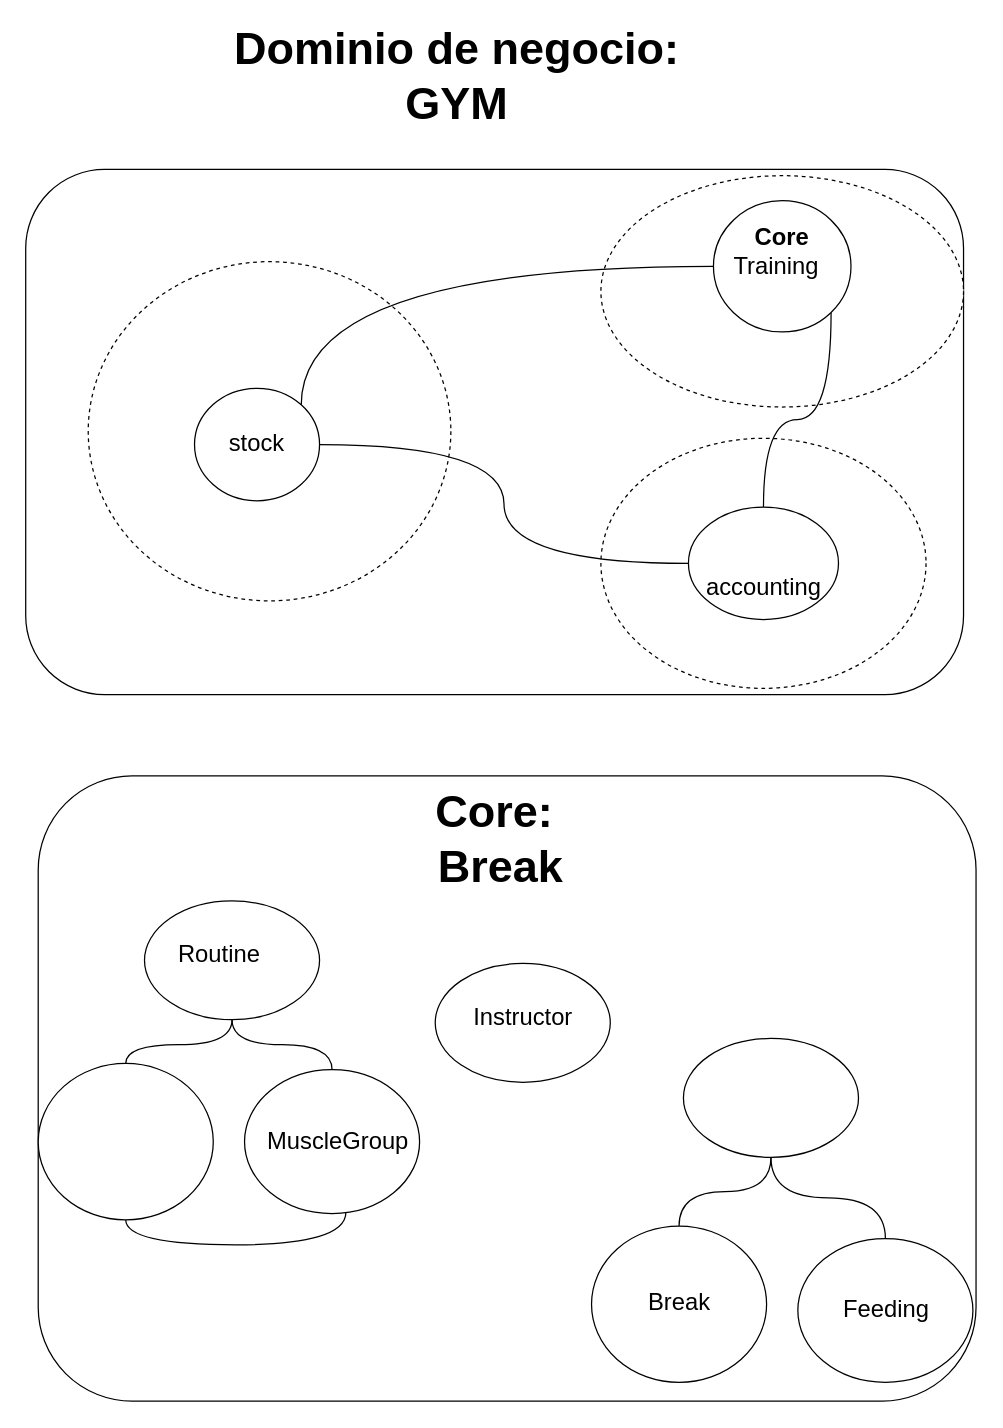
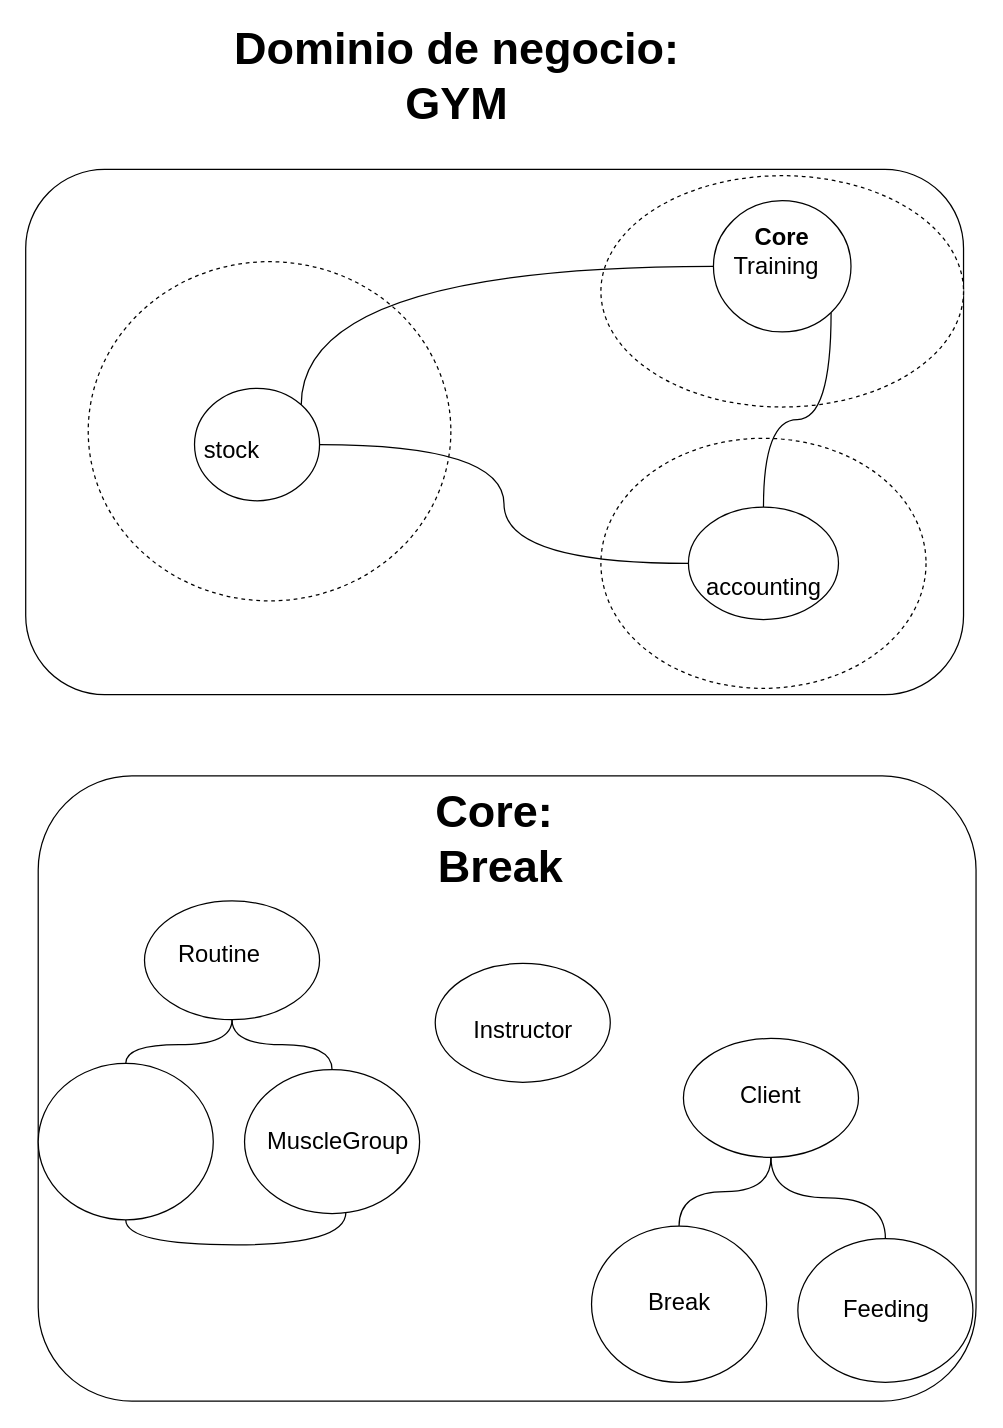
- <mxCell id="16" value="stock" style="text;html=1;strokeColor=none;fillColor=none;align=center;verticalAlign=middle;whiteSpace=wrap;rounded=0;fontFamily=Helvetica;fontSize=19;" vertex="1" parent="1"><mxGeometry x="185" y="345" width="40" height="20" as="geometry" /></mxCell>
+ <mxCell id="16" value="stock" style="text;html=1;strokeColor=none;fillColor=none;align=center;verticalAlign=middle;whiteSpace=wrap;rounded=0;fontFamily=Helvetica;fontSize=19;" vertex="1" parent="1"><mxGeometry x="165" y="350" width="40" height="20" as="geometry" /></mxCell>
- <mxCell id="31" value="Instructor" style="text;html=1;strokeColor=none;fillColor=none;align=center;verticalAlign=middle;whiteSpace=wrap;rounded=0;fontFamily=Helvetica;fontSize=19;" vertex="1" parent="1"><mxGeometry x="362.5" y="793.75" width="110" height="41.25" as="geometry" /></mxCell>
+ <mxCell id="31" value="Instructor" style="text;html=1;strokeColor=none;fillColor=none;align=center;verticalAlign=middle;whiteSpace=wrap;rounded=0;fontFamily=Helvetica;fontSize=19;" vertex="1" parent="1"><mxGeometry x="362.5" y="803.75" width="110" height="41.25" as="geometry" /></mxCell>
+ <mxCell id="36" value="Client" style="text;html=1;strokeColor=none;fillColor=none;align=center;verticalAlign=middle;whiteSpace=wrap;rounded=0;fontFamily=Helvetica;fontSize=19;" vertex="1" parent="1"><mxGeometry x="561" y="854.99" width="110" height="41.25" as="geometry" /></mxCell>
